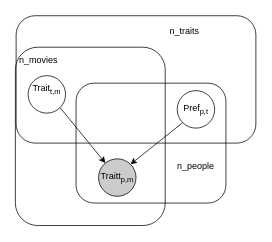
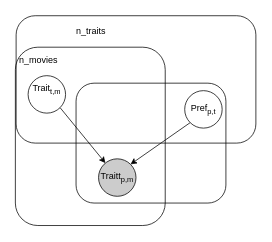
- <mxCell id="5" value="n_traits" style="text;html=1;strokeColor=none;fillColor=none;align=center;verticalAlign=middle;whiteSpace=wrap;rounded=0;" vertex="1" parent="1"><mxGeometry x="226" y="31" width="40" height="20" as="geometry" /></mxCell>
+ <mxCell id="5" value="n_traits" style="text;html=1;strokeColor=none;fillColor=none;align=center;verticalAlign=middle;whiteSpace=wrap;rounded=0;" vertex="1" parent="1"><mxGeometry x="101" y="31" width="40" height="20" as="geometry" /></mxCell>
- <mxCell id="10" value="Pref&lt;sub&gt;p,t&lt;/sub&gt;" style="ellipse;whiteSpace=wrap;html=1;aspect=fixed;" vertex="1" parent="1"><mxGeometry x="236" y="120" width="50" height="50" as="geometry" /></mxCell>
+ <mxCell id="10" value="Pref&lt;sub&gt;p,t&lt;/sub&gt;" style="ellipse;whiteSpace=wrap;html=1;aspect=fixed;" vertex="1" parent="1"><mxGeometry x="246" y="120" width="50" height="50" as="geometry" /></mxCell>
- <mxCell id="12" value="&lt;div&gt;n_people&lt;/div&gt;" style="text;html=1;strokeColor=none;fillColor=none;align=center;verticalAlign=middle;whiteSpace=wrap;rounded=0;" vertex="1" parent="1"><mxGeometry x="241" y="211" width="40" height="20" as="geometry" /></mxCell>
